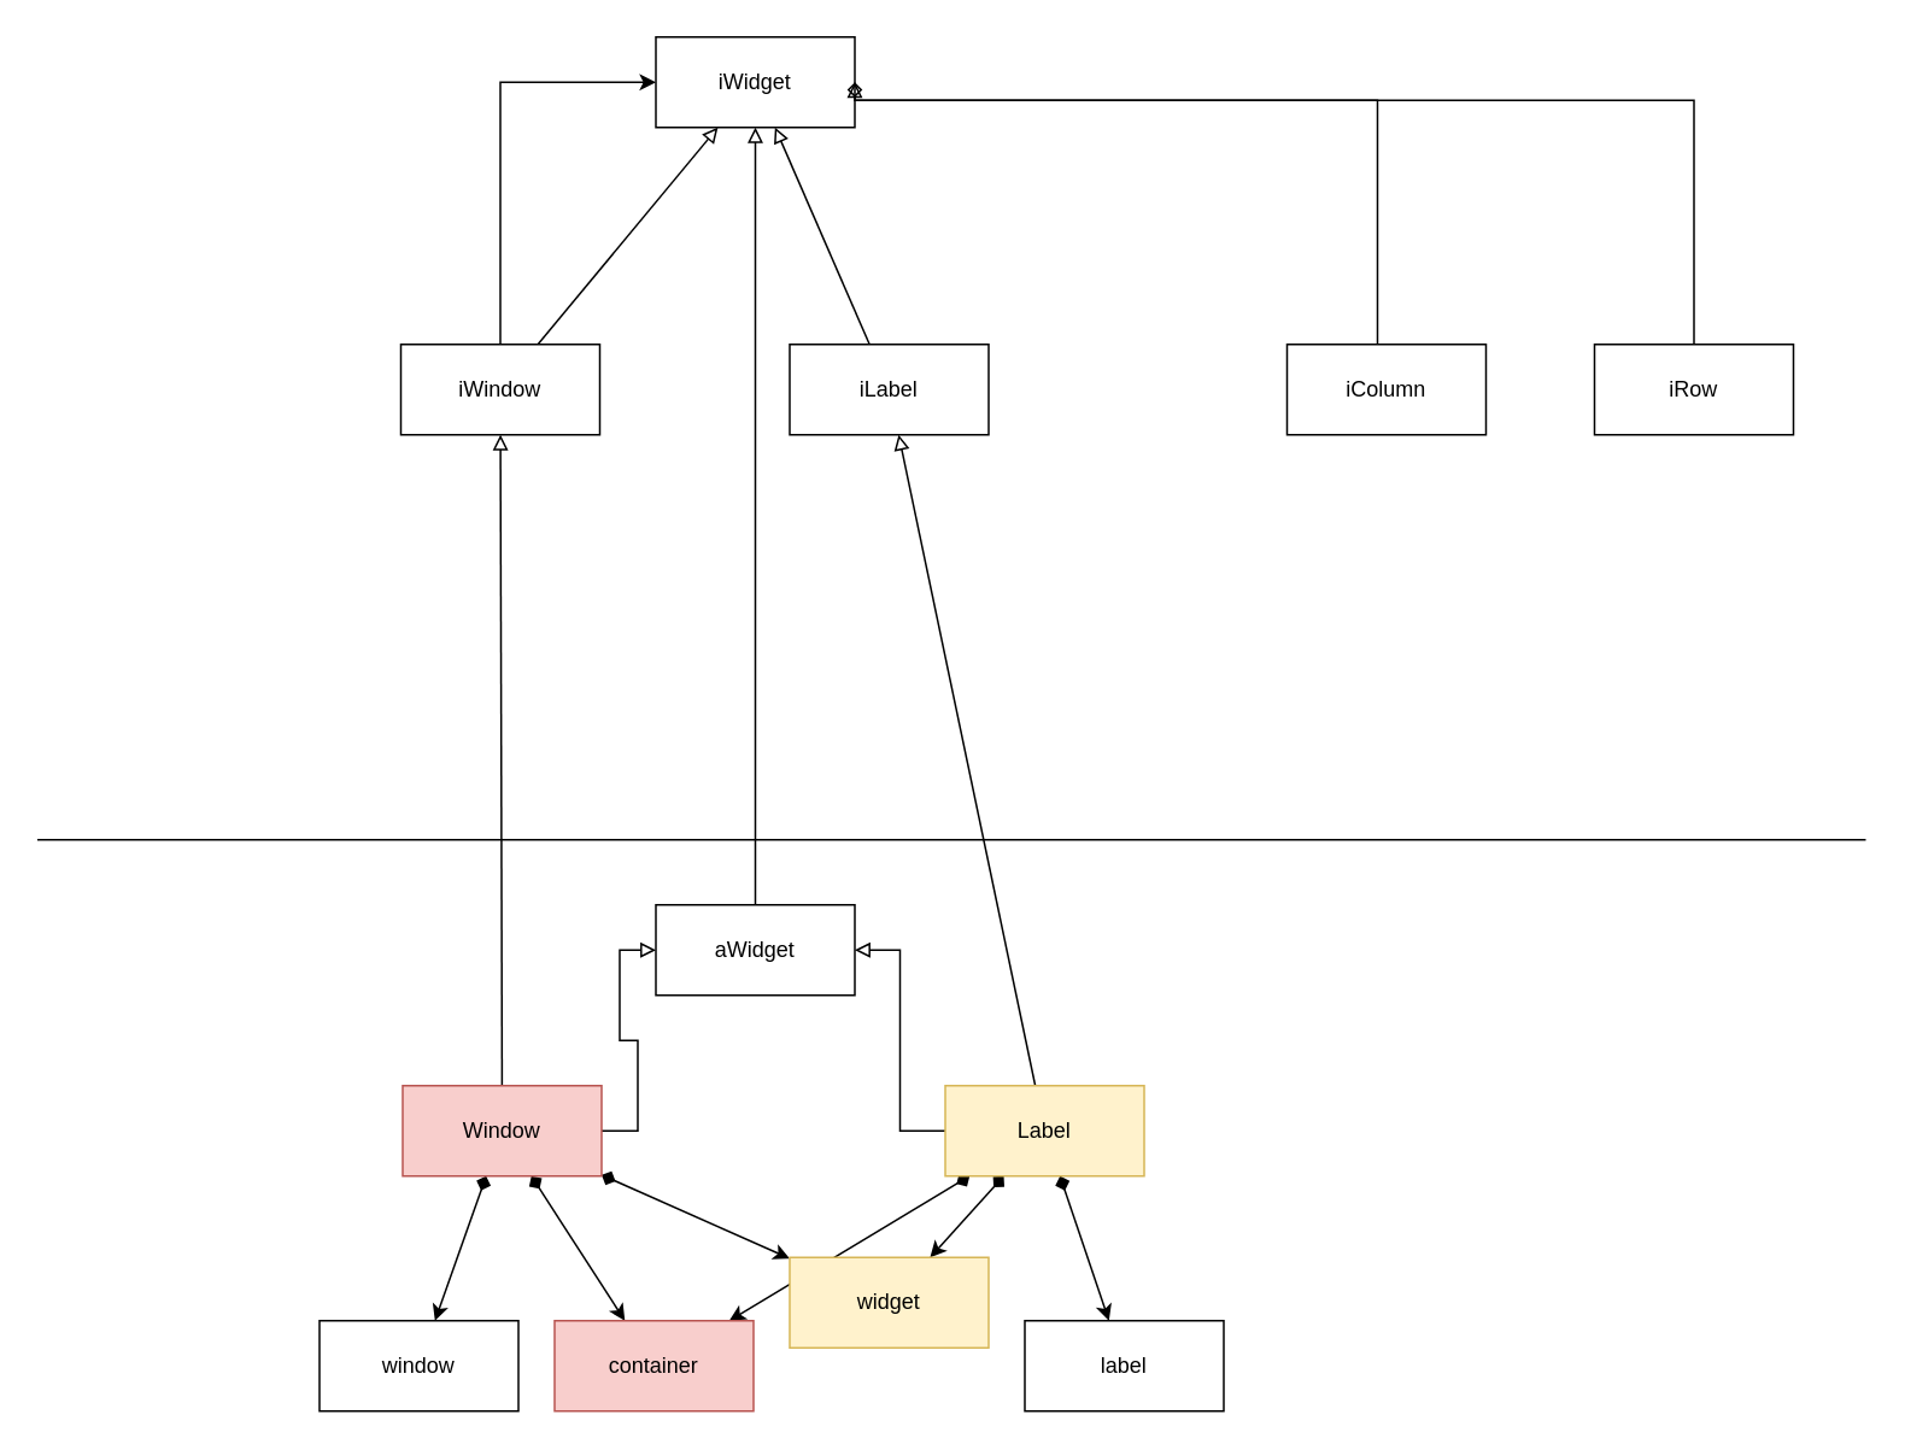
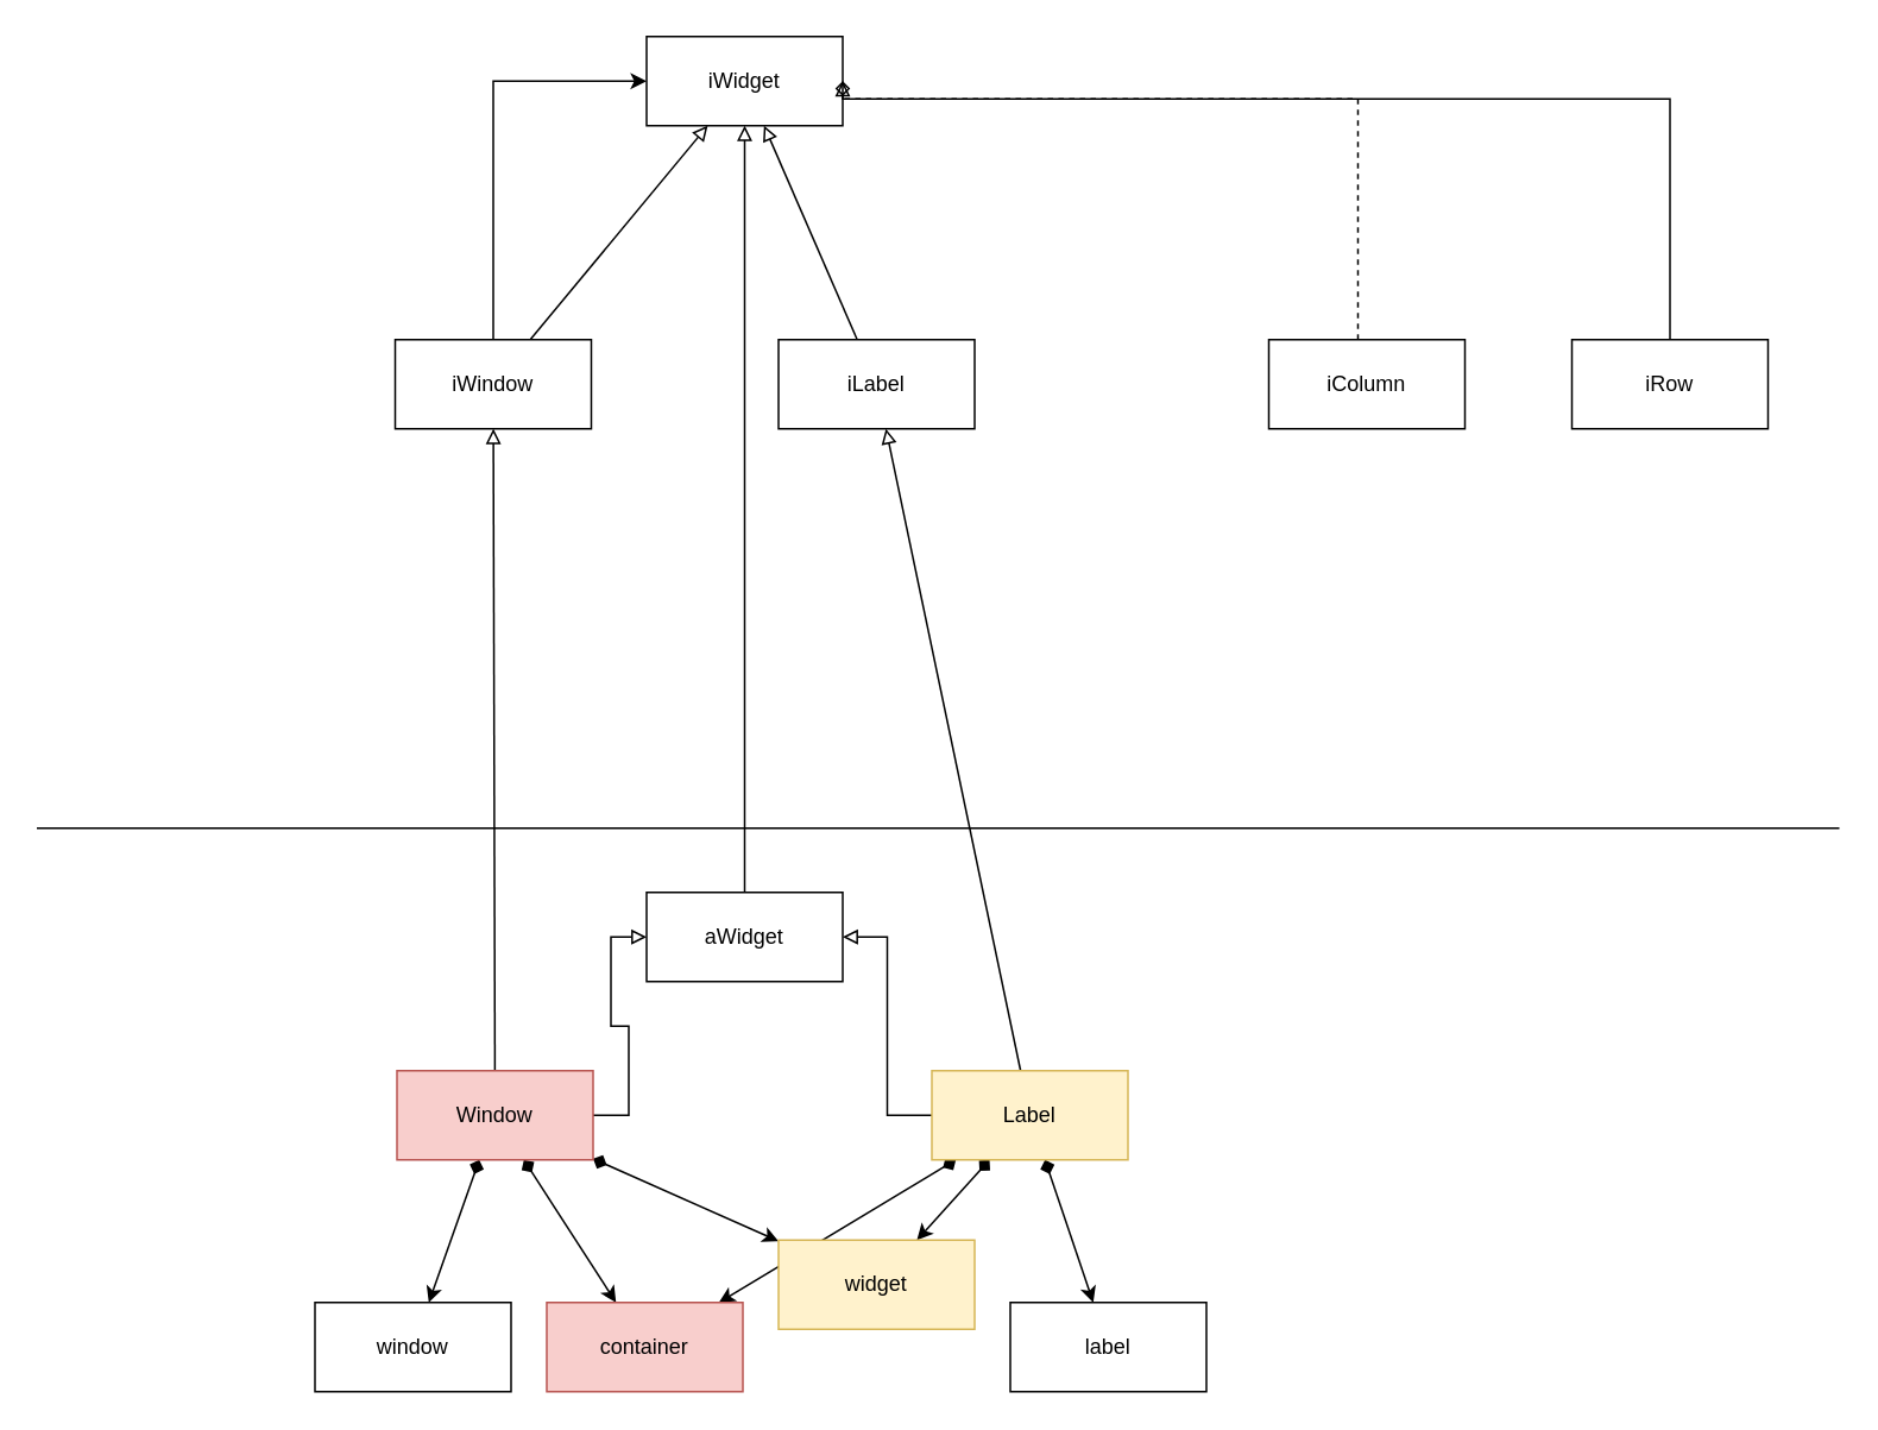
- <mxCell id="27" style="edgeStyle=orthogonalEdgeStyle;rounded=0;orthogonalLoop=1;jettySize=auto;html=1;entryX=1;entryY=0.5;entryDx=0;entryDy=0;endArrow=block;endFill=0;" parent="1" source="28" target="2" edge="1"><mxGeometry relative="1" as="geometry"><Array as="points"><mxPoint x="761" y="55" /></Array></mxGeometry></mxCell>
+ <mxCell id="27" style="edgeStyle=orthogonalEdgeStyle;rounded=0;orthogonalLoop=1;jettySize=auto;html=1;entryX=1;entryY=0.5;entryDx=0;entryDy=0;endArrow=block;endFill=0;dashed=1;" parent="1" source="28" target="2" edge="1"><mxGeometry relative="1" as="geometry"><Array as="points"><mxPoint x="761" y="55" /></Array></mxGeometry></mxCell>
